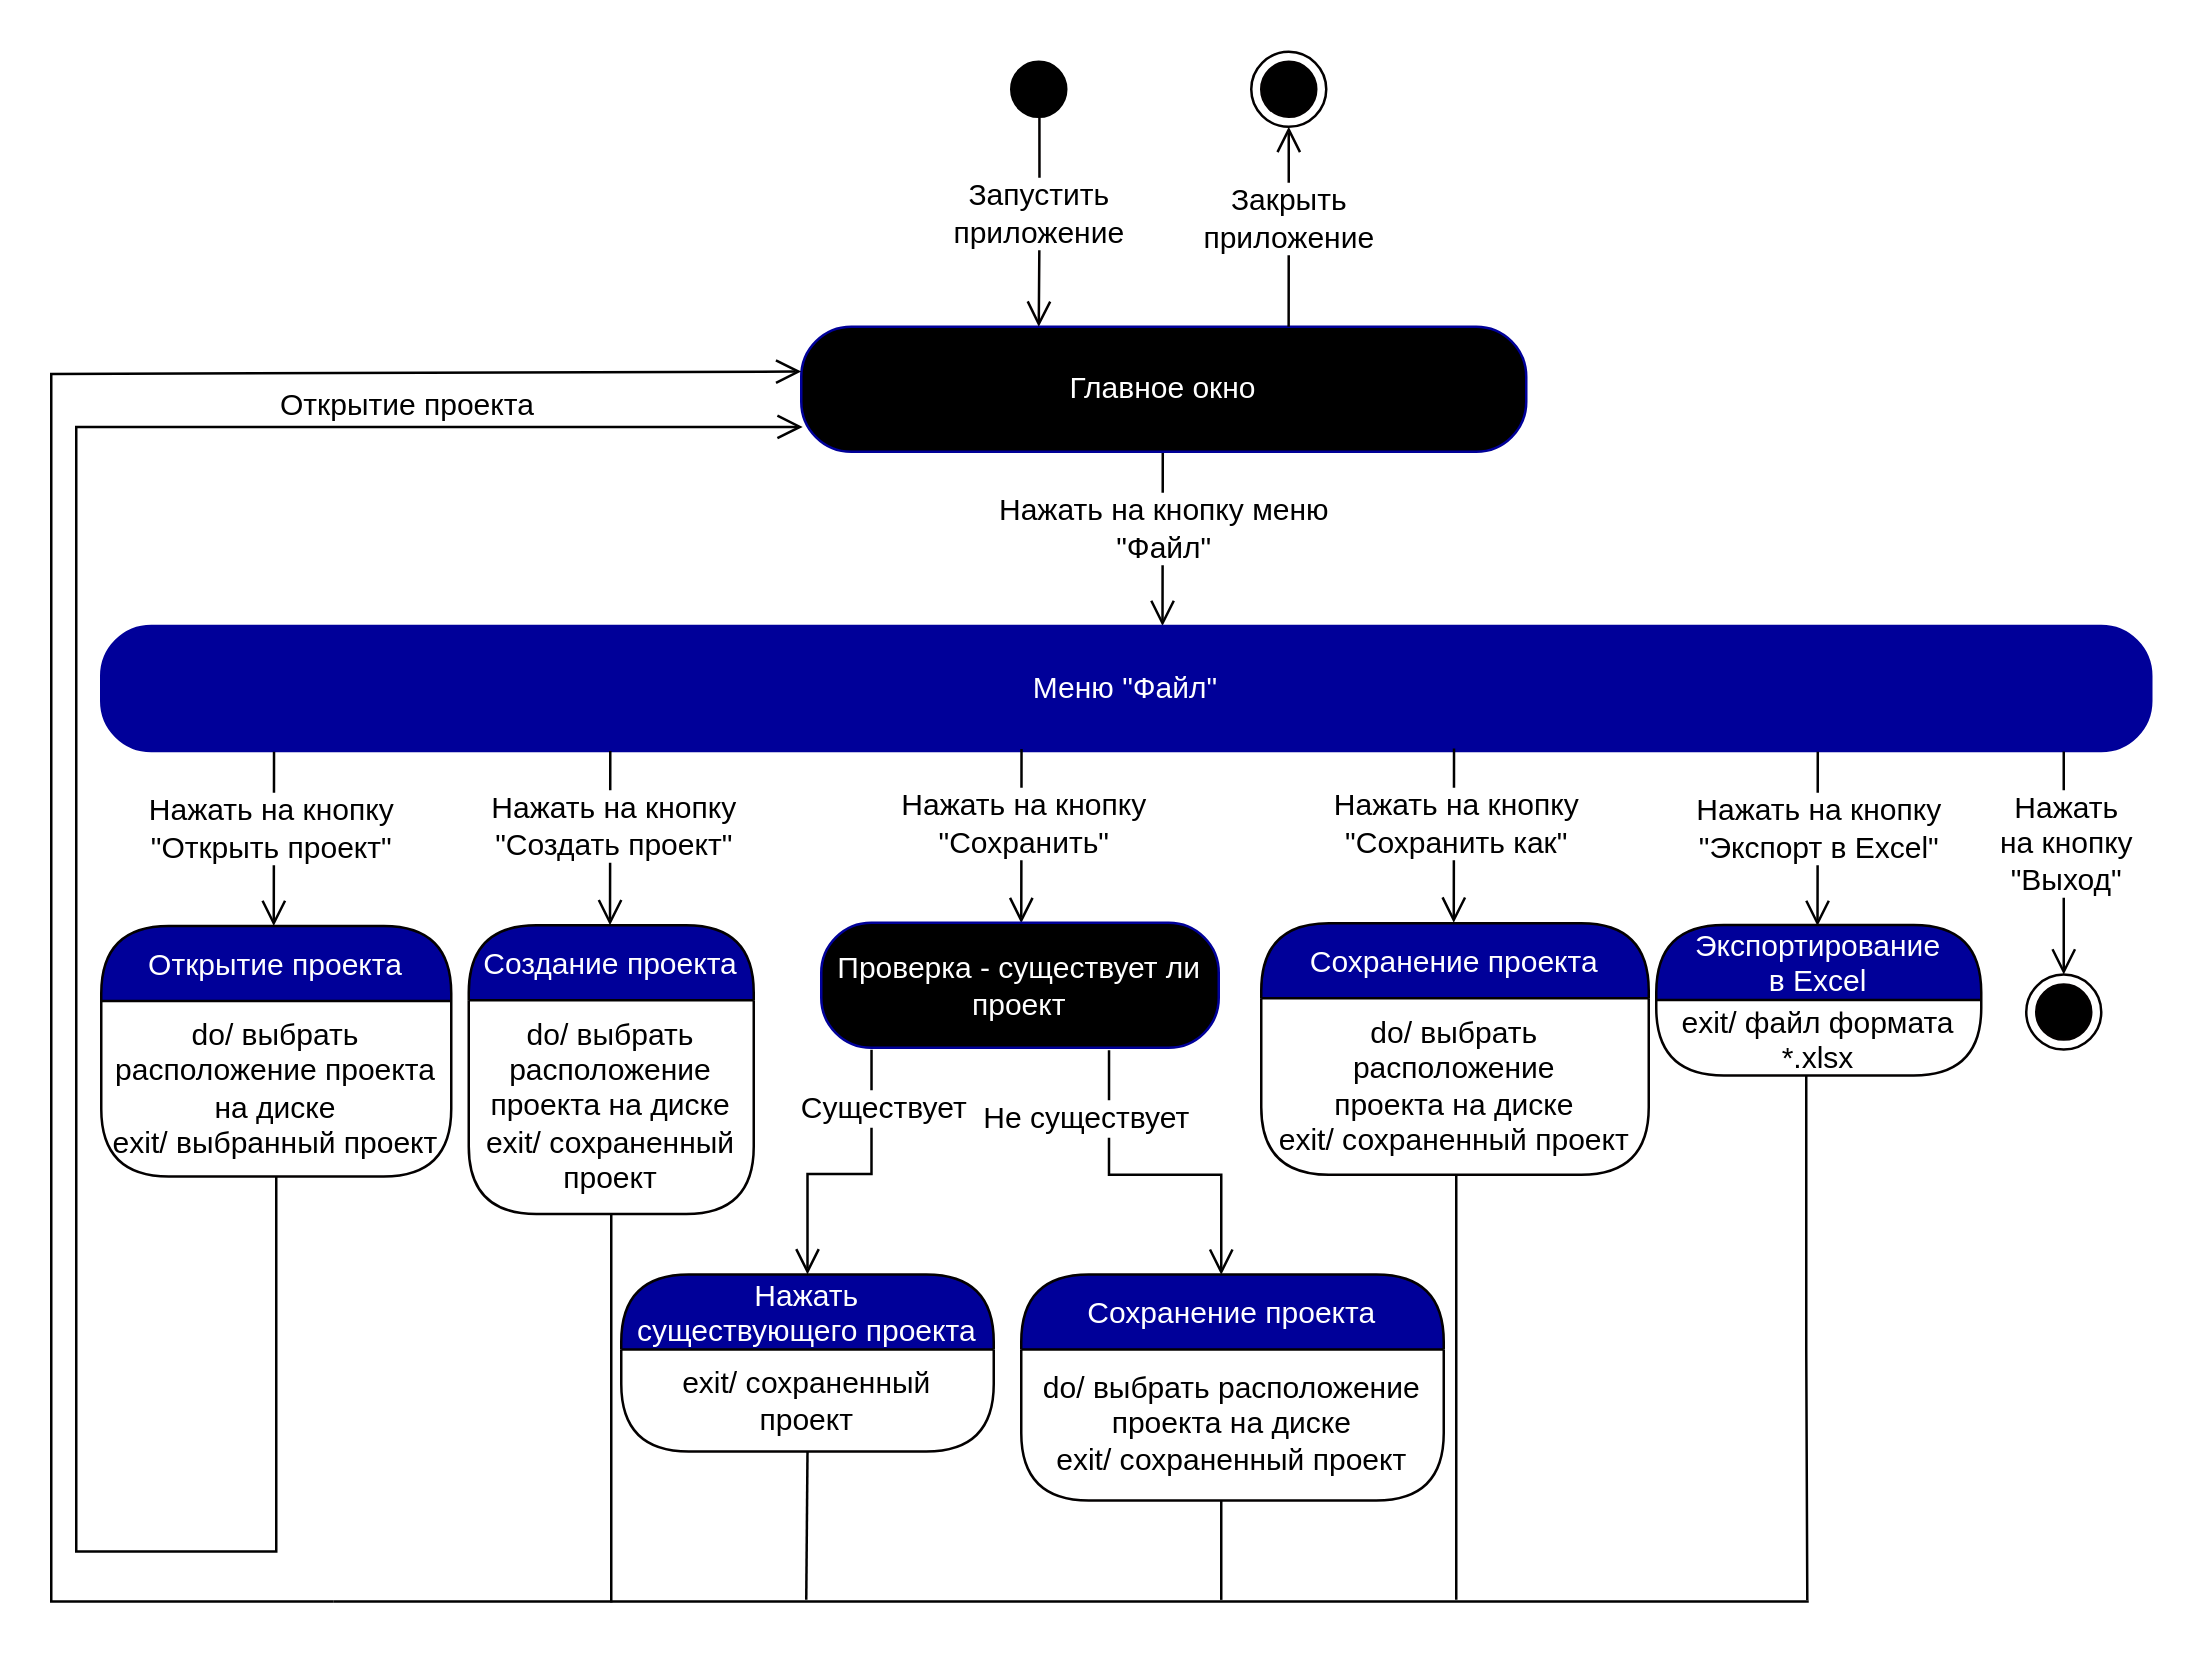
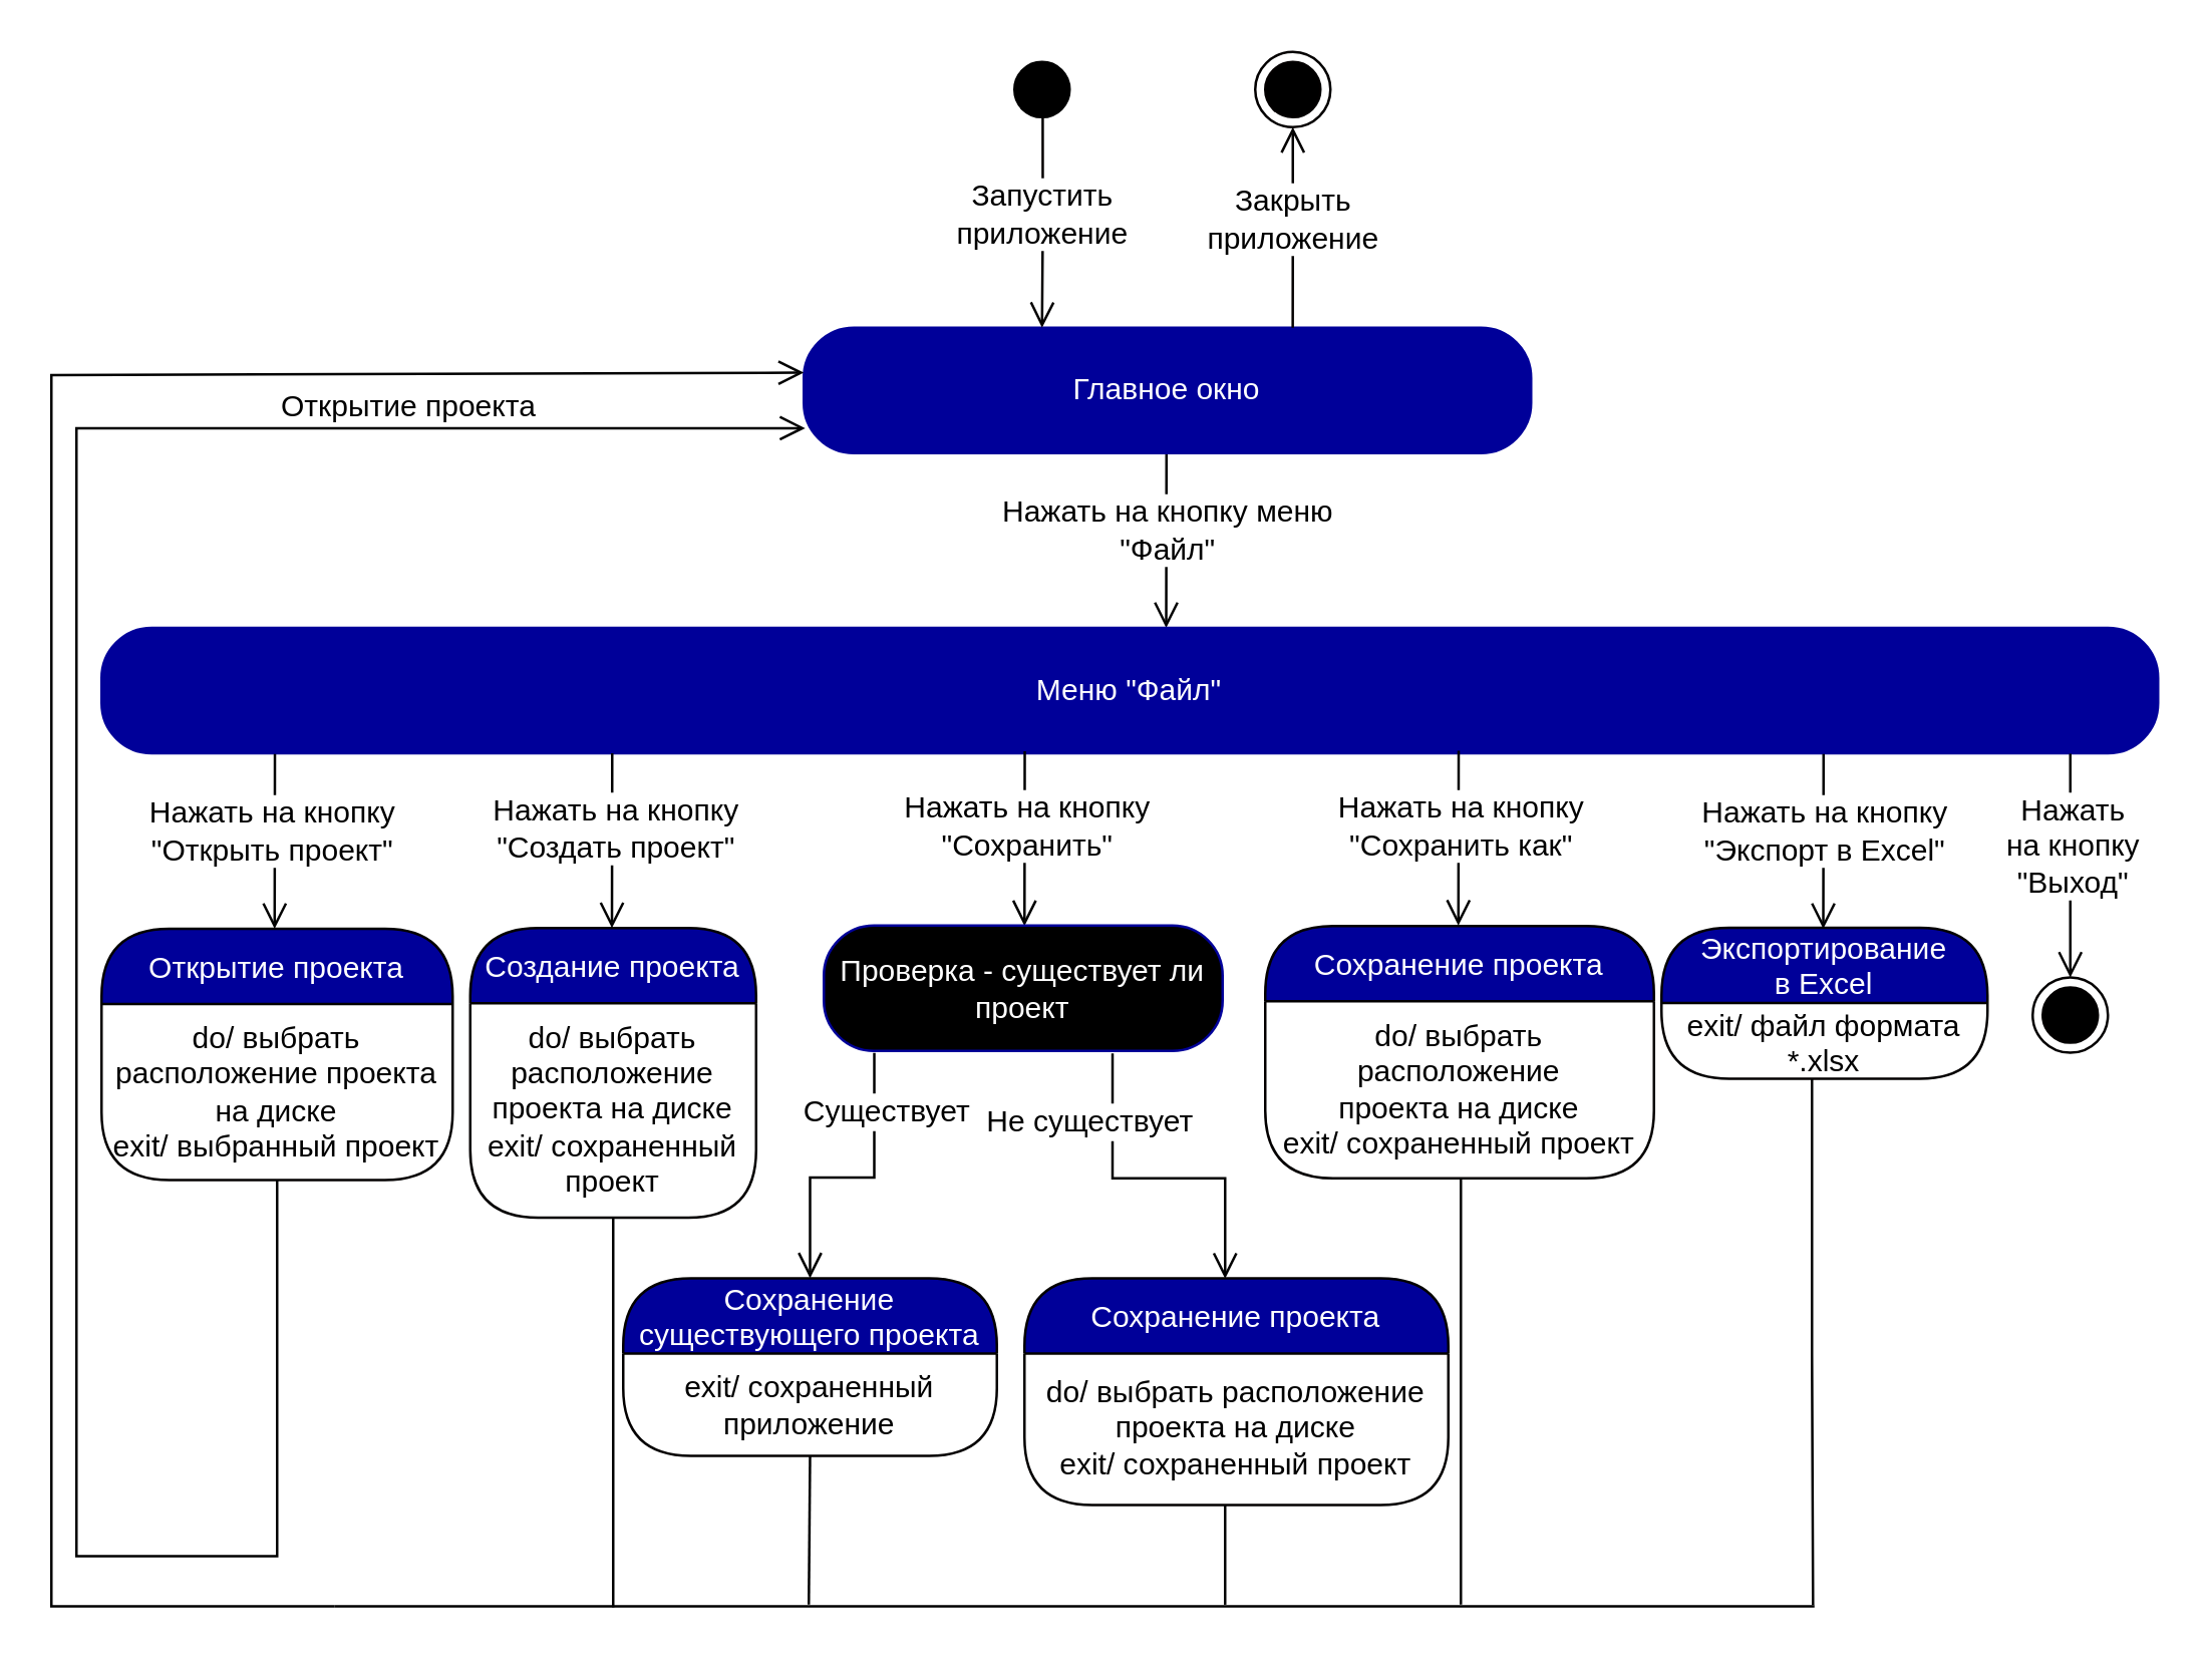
- <mxCell id="22" value="&lt;span&gt;Главное окно&lt;/span&gt;" style="rounded=1;whiteSpace=wrap;html=1;arcSize=40;fontColor=#FFFFFF;fillColor=#000000;strokeColor=#000099;" parent="1" vertex="1"><mxGeometry x="320" y="130.12" width="290" height="50" as="geometry" /></mxCell>
+ <mxCell id="22" value="&lt;span&gt;Главное окно&lt;/span&gt;" style="rounded=1;whiteSpace=wrap;html=1;arcSize=40;fontColor=#FFFFFF;fillColor=#000099;strokeColor=#000099;" parent="1" vertex="1"><mxGeometry x="320" y="130.12" width="290" height="50" as="geometry" /></mxCell>
- <mxCell id="12" value="Нажать &#10;существующего проекта" style="swimlane;fontStyle=0;align=center;verticalAlign=middle;childLayout=stackLayout;horizontal=1;startSize=30;horizontalStack=0;resizeParent=0;resizeLast=1;container=0;fontColor=#FFFFFF;collapsible=0;rounded=1;arcSize=30;strokeColor=#030000;fillColor=#000099;swimlaneFillColor=#FFFFFF;dropTarget=0;fontSize=12;" parent="1" vertex="1"><mxGeometry x="248" y="509.16" width="149" height="70.84" as="geometry" /></mxCell>
+ <mxCell id="12" value="Сохранение &#10;существующего проекта" style="swimlane;fontStyle=0;align=center;verticalAlign=middle;childLayout=stackLayout;horizontal=1;startSize=30;horizontalStack=0;resizeParent=0;resizeLast=1;container=0;fontColor=#FFFFFF;collapsible=0;rounded=1;arcSize=30;strokeColor=#030000;fillColor=#000099;swimlaneFillColor=#FFFFFF;dropTarget=0;fontSize=12;" parent="1" vertex="1"><mxGeometry x="248" y="509.16" width="149" height="70.84" as="geometry" /></mxCell>
- <mxCell id="13" value="exit/ сохраненный проект" style="text;html=1;strokeColor=none;fillColor=none;align=center;verticalAlign=middle;spacingLeft=4;spacingRight=4;whiteSpace=wrap;overflow=hidden;rotatable=0;fontColor=#000000;fontSize=12;" parent="12" vertex="1"><mxGeometry y="30" width="149" height="40.84" as="geometry" /></mxCell>
+ <mxCell id="13" value="exit/ сохраненный приложение" style="text;html=1;strokeColor=none;fillColor=none;align=center;verticalAlign=middle;spacingLeft=4;spacingRight=4;whiteSpace=wrap;overflow=hidden;rotatable=0;fontColor=#000000;fontSize=12;" parent="12" vertex="1"><mxGeometry y="30" width="149" height="40.84" as="geometry" /></mxCell>
